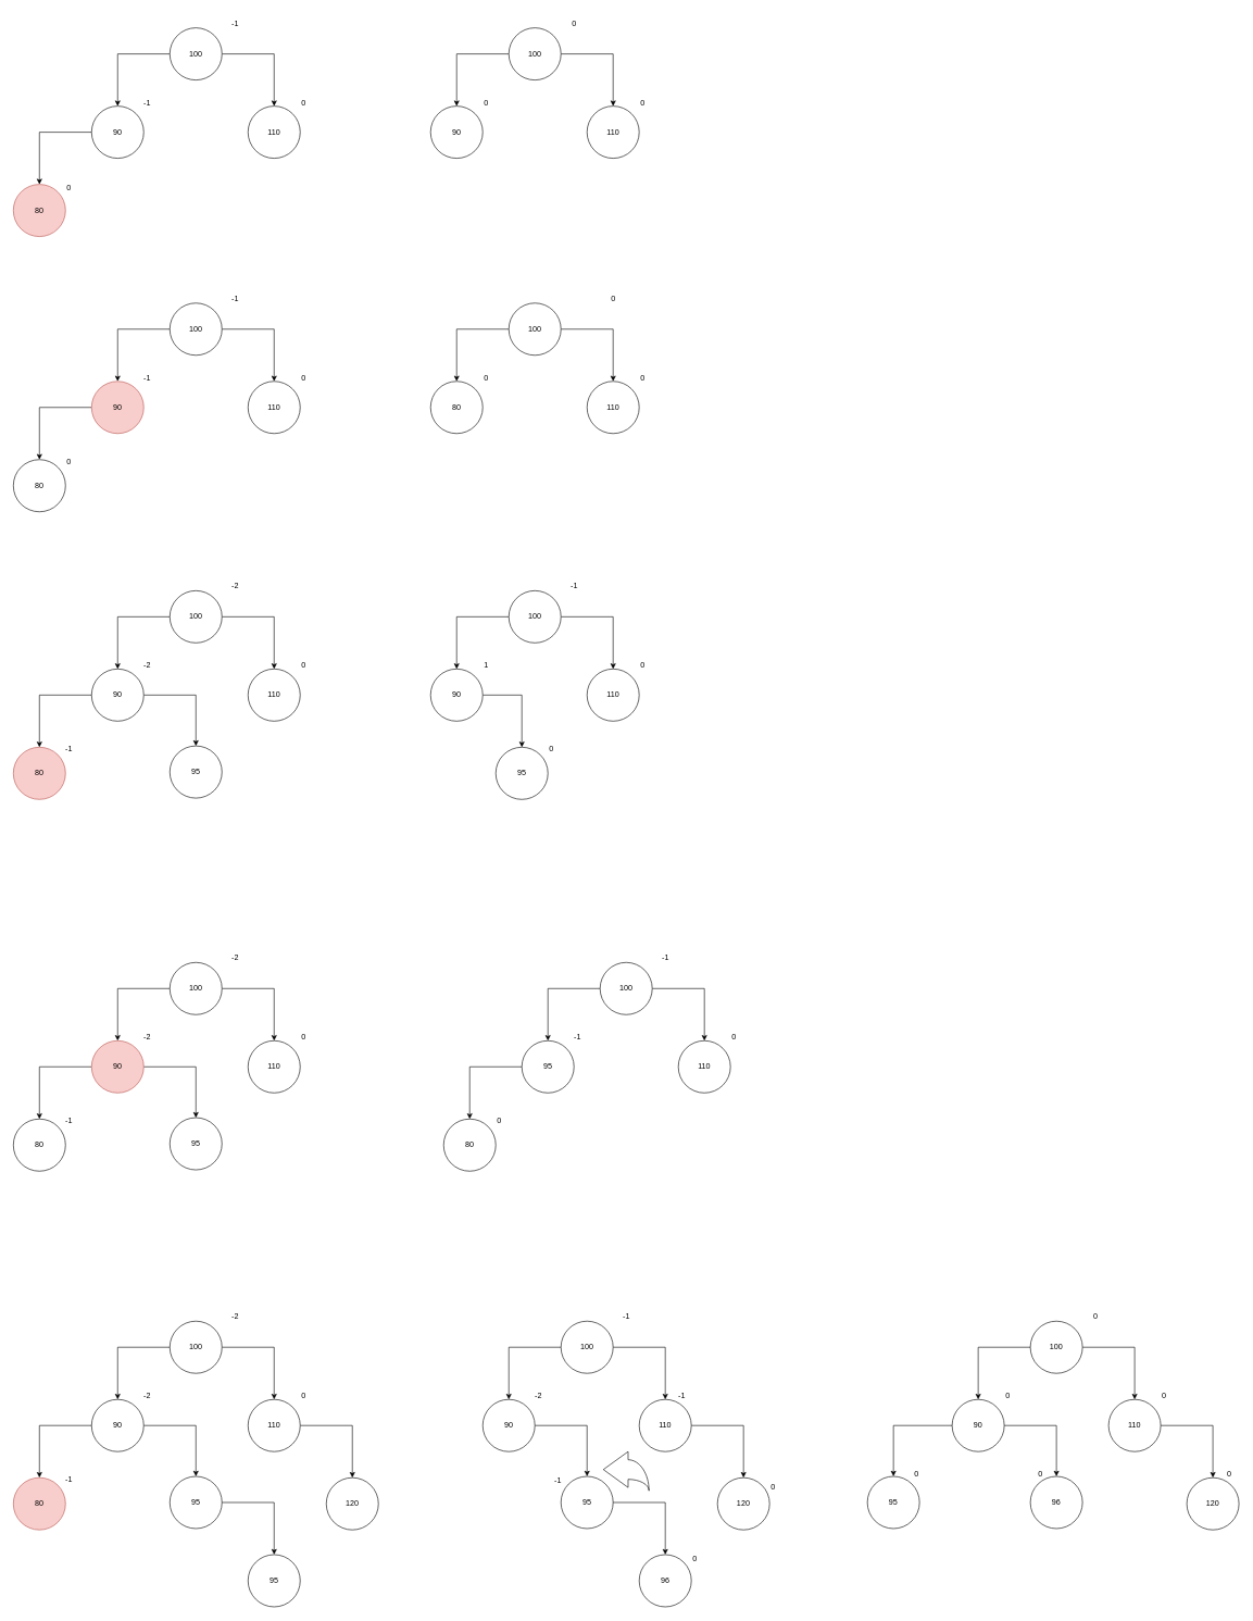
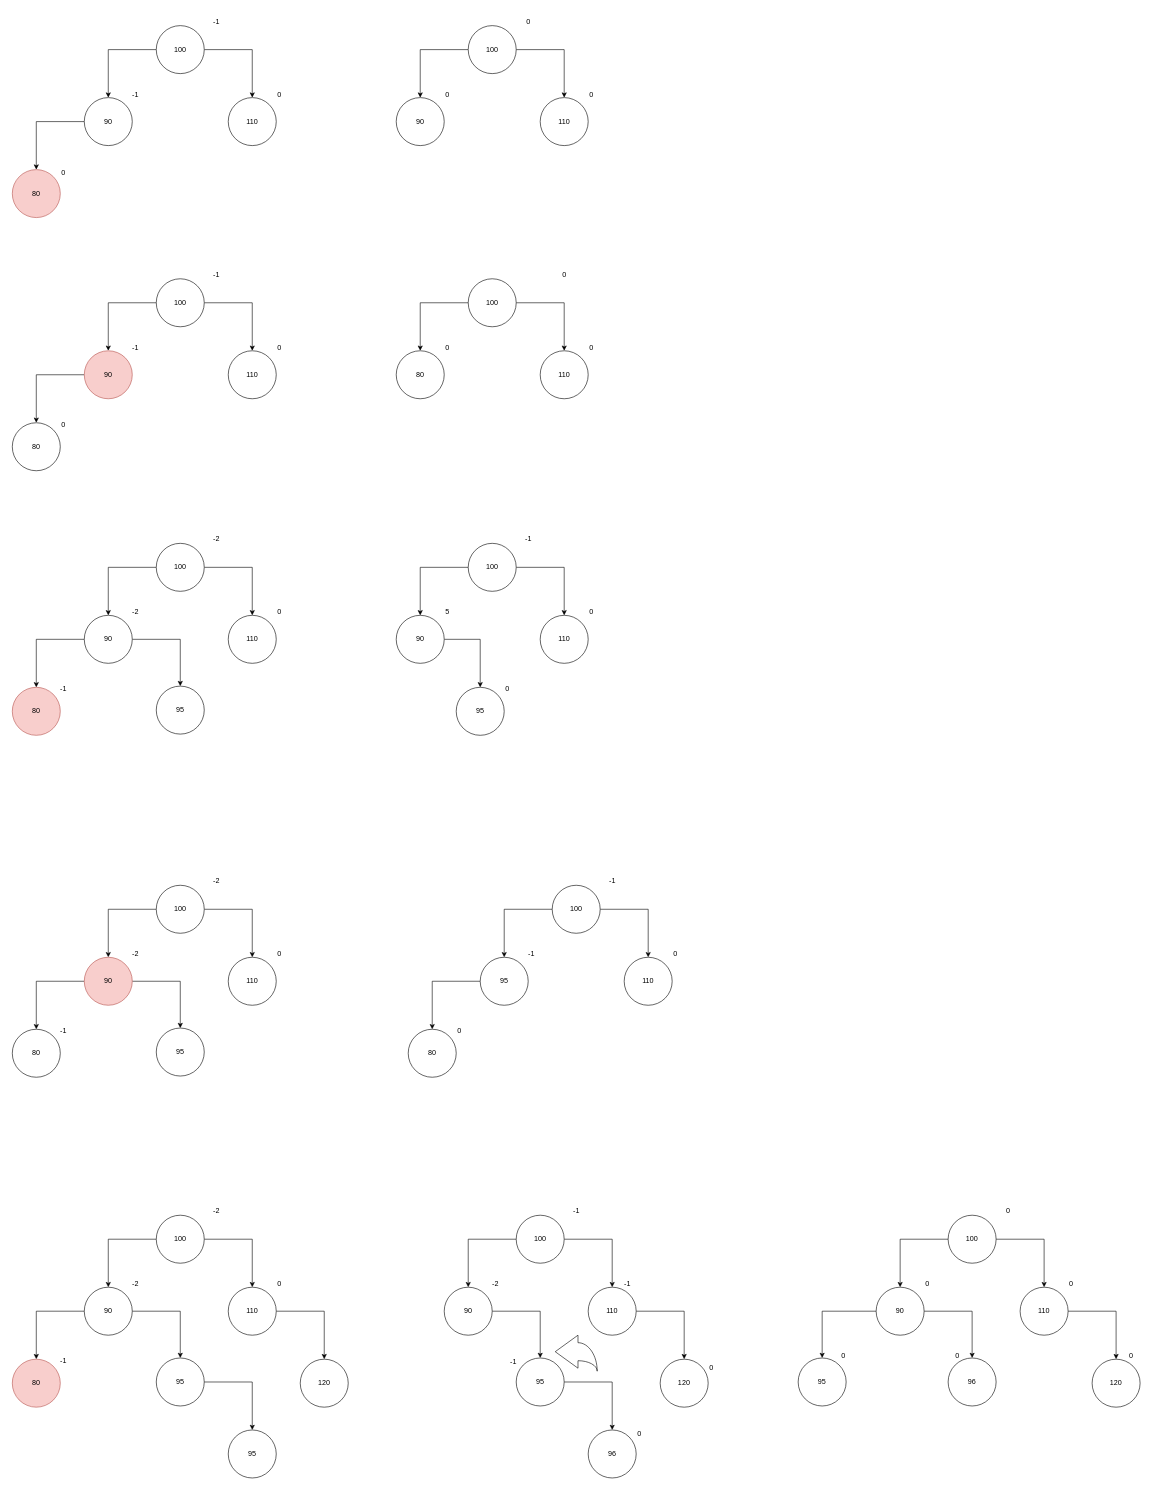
- <mxCell id="61" value="1" style="text;html=1;align=center;verticalAlign=middle;resizable=0;points=[];autosize=1;strokeColor=none;fillColor=none;" vertex="1" parent="1"><mxGeometry x="730" y="1005" width="30" height="30" as="geometry" /></mxCell>
+ <mxCell id="61" value="5" style="text;html=1;align=center;verticalAlign=middle;resizable=0;points=[];autosize=1;strokeColor=none;fillColor=none;" vertex="1" parent="1"><mxGeometry x="730" y="1005" width="30" height="30" as="geometry" /></mxCell>
